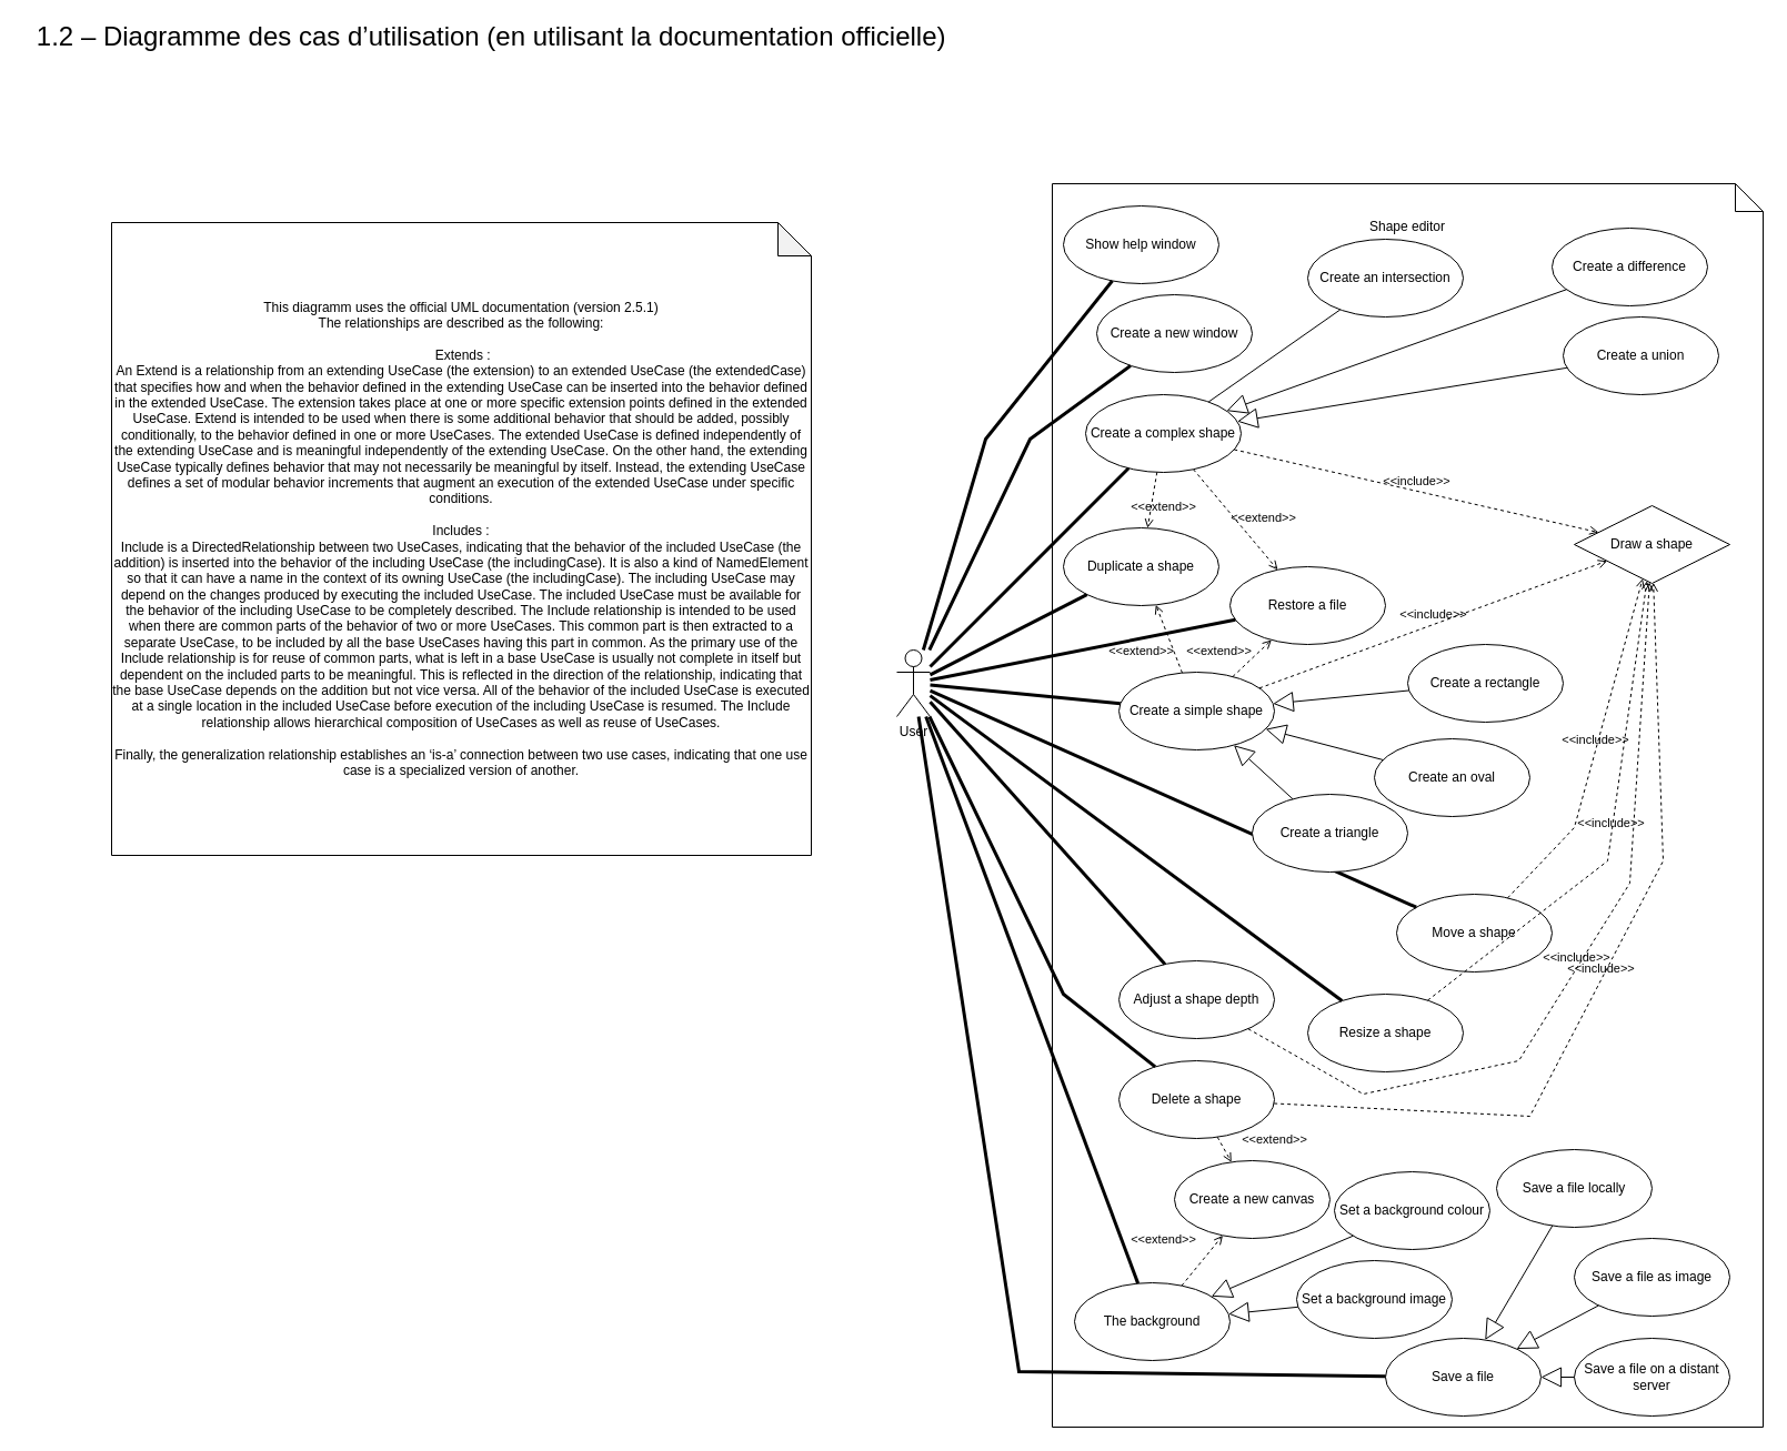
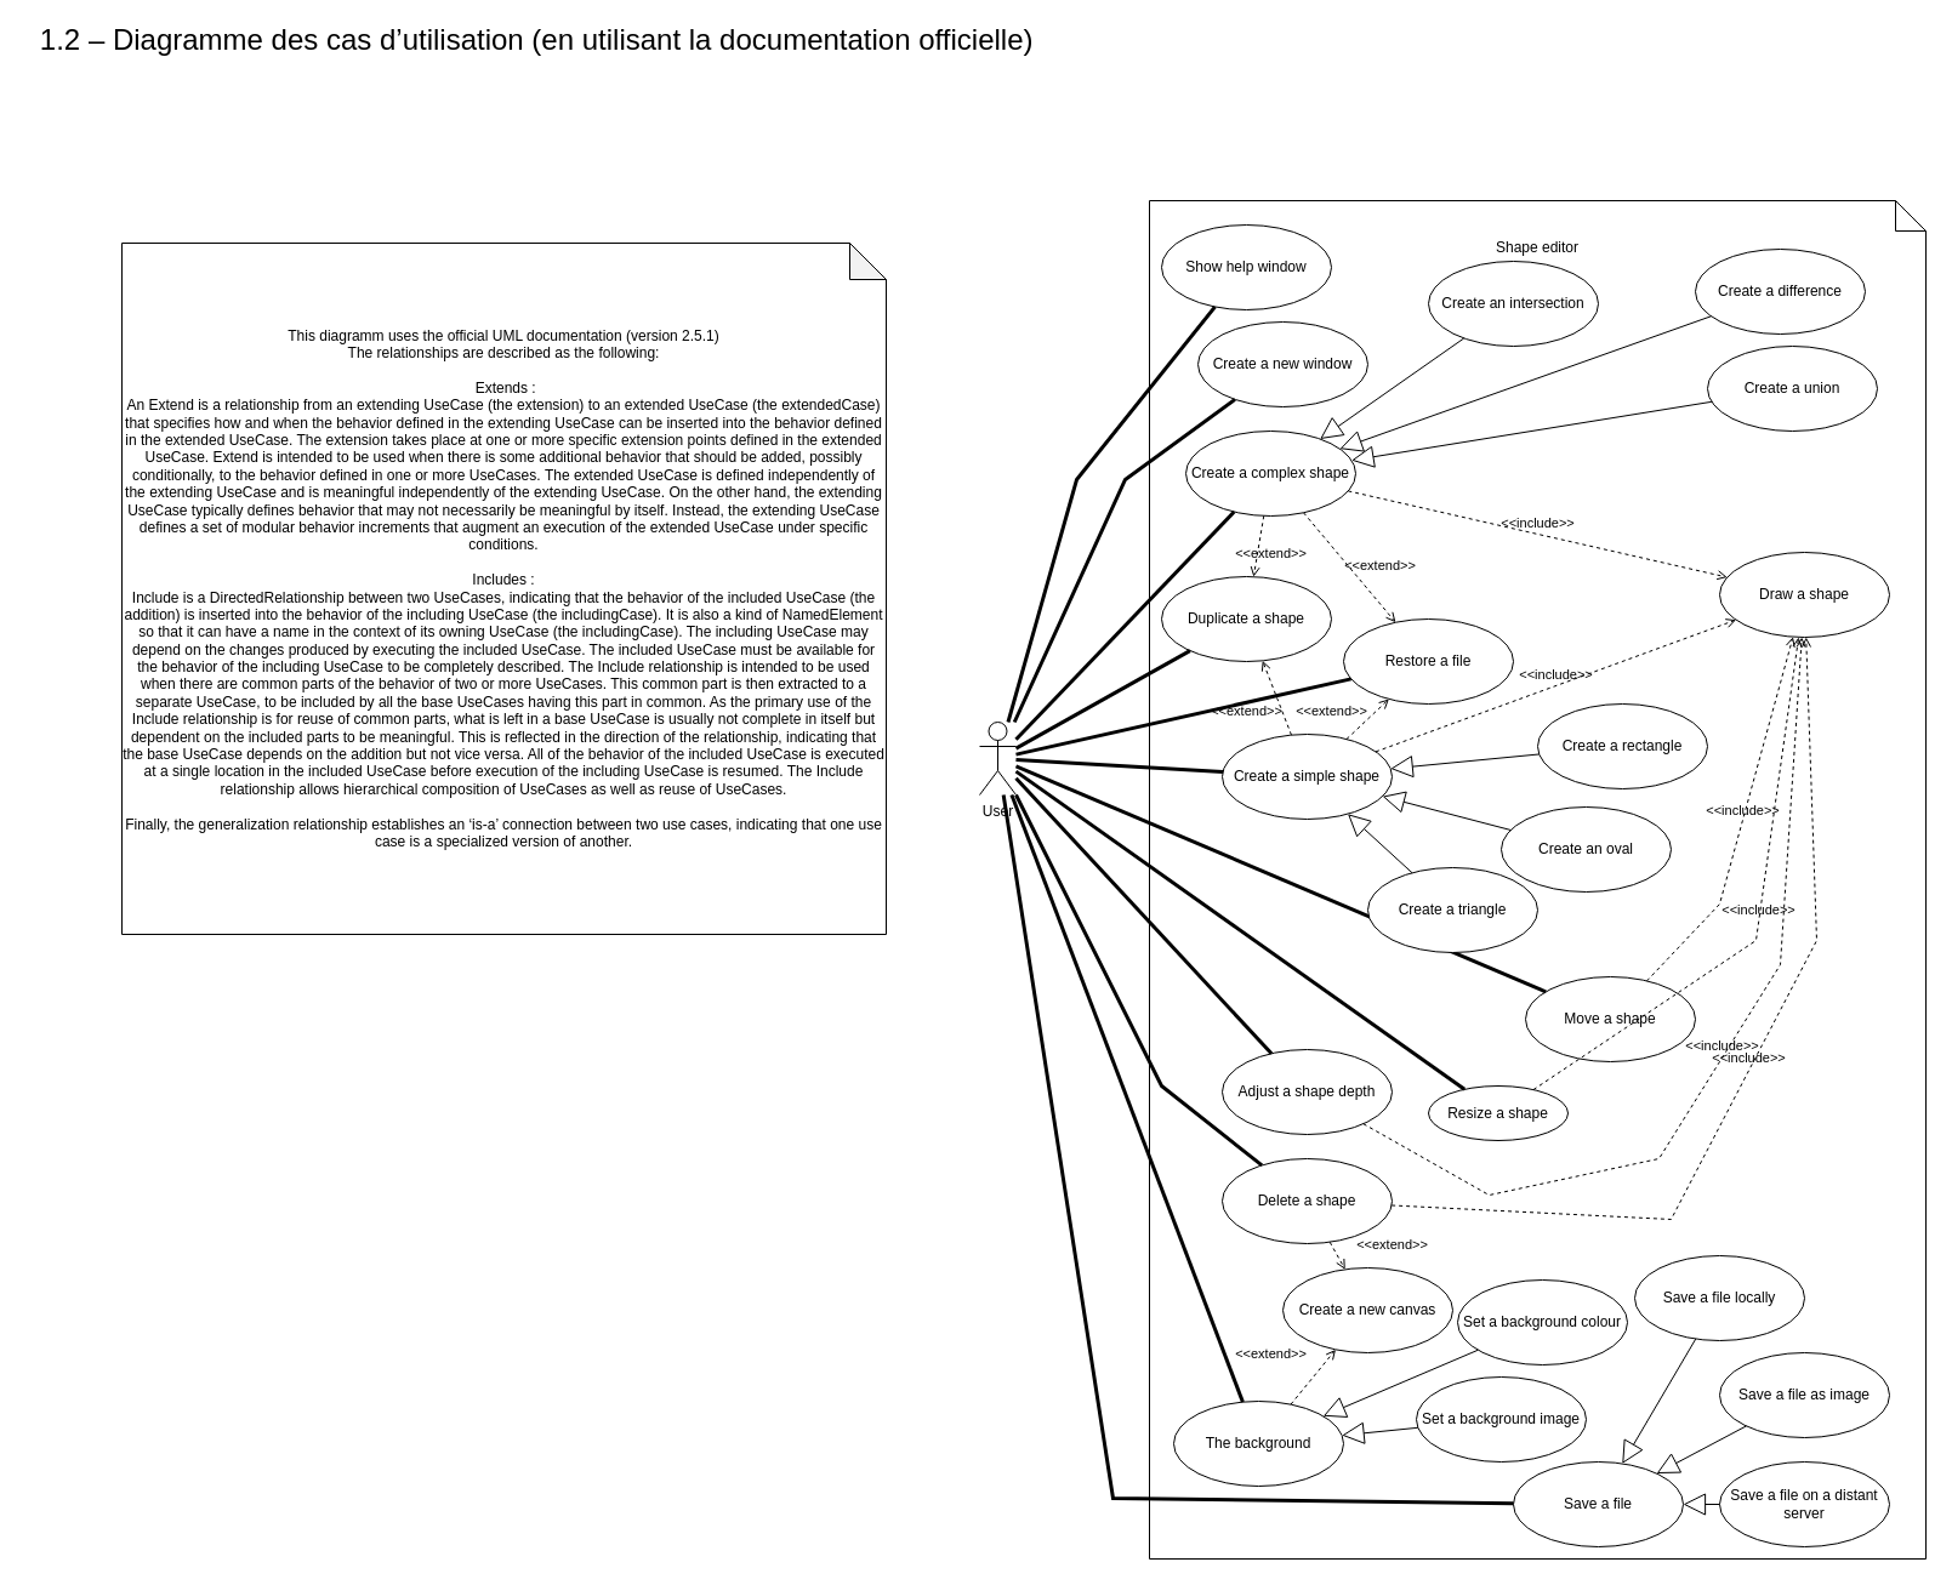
- <mxCell id="47" value="" style="endArrow=none;endSize=16;endFill=0;html=1;rounded=0;" parent="1" source="17" target="15" edge="1"><mxGeometry width="160" relative="1" as="geometry"><mxPoint x="1344" y="343" as="sourcePoint" /><mxPoint x="1170" y="417" as="targetPoint" /></mxGeometry></mxCell>
+ <mxCell id="47" value="" style="endArrow=block;endSize=16;endFill=0;html=1;rounded=0;" parent="1" source="17" target="15" edge="1"><mxGeometry width="160" relative="1" as="geometry"><mxPoint x="1344" y="343" as="sourcePoint" /><mxPoint x="1170" y="417" as="targetPoint" /></mxGeometry></mxCell>
- <mxCell id="20" value="Draw a shape" style="rhombus;whiteSpace=wrap;html=1;" parent="1" vertex="1"><mxGeometry x="1417" y="455" width="140" height="70" as="geometry" /></mxCell>
+ <mxCell id="20" value="Draw a shape" style="ellipse;whiteSpace=wrap;html=1;" parent="1" vertex="1"><mxGeometry x="1417" y="455" width="140" height="70" as="geometry" /></mxCell>
- <mxCell id="9" value="User" style="shape=umlActor;verticalLabelPosition=bottom;verticalAlign=top;html=1;" parent="1" vertex="1"><mxGeometry x="807" y="585" width="30" height="60" as="geometry" /></mxCell>
+ <mxCell id="9" value="User" style="shape=umlActor;verticalLabelPosition=bottom;verticalAlign=top;html=1;" parent="1" vertex="1"><mxGeometry x="807" y="595" width="30" height="60" as="geometry" /></mxCell>
- <mxCell id="6" value="Resize&amp;nbsp;a shape" style="ellipse;whiteSpace=wrap;html=1;" parent="1" vertex="1"><mxGeometry x="1177" y="895" width="140" height="70" as="geometry" /></mxCell>
+ <mxCell id="6" value="Resize&amp;nbsp;a shape" style="ellipse;whiteSpace=wrap;html=1;" parent="1" vertex="1"><mxGeometry x="1177" y="895" width="115" height="45" as="geometry" /></mxCell>
